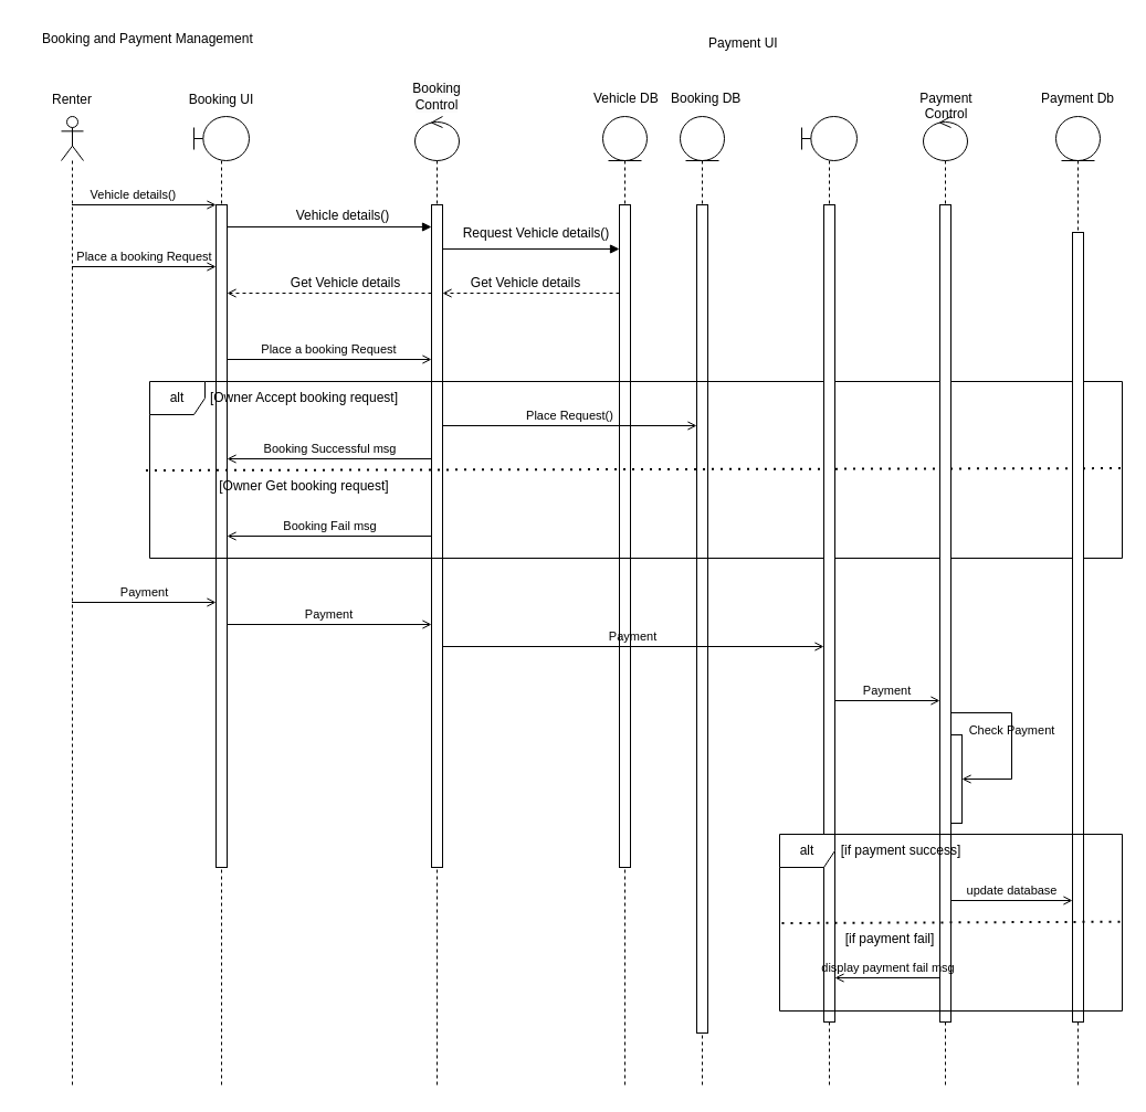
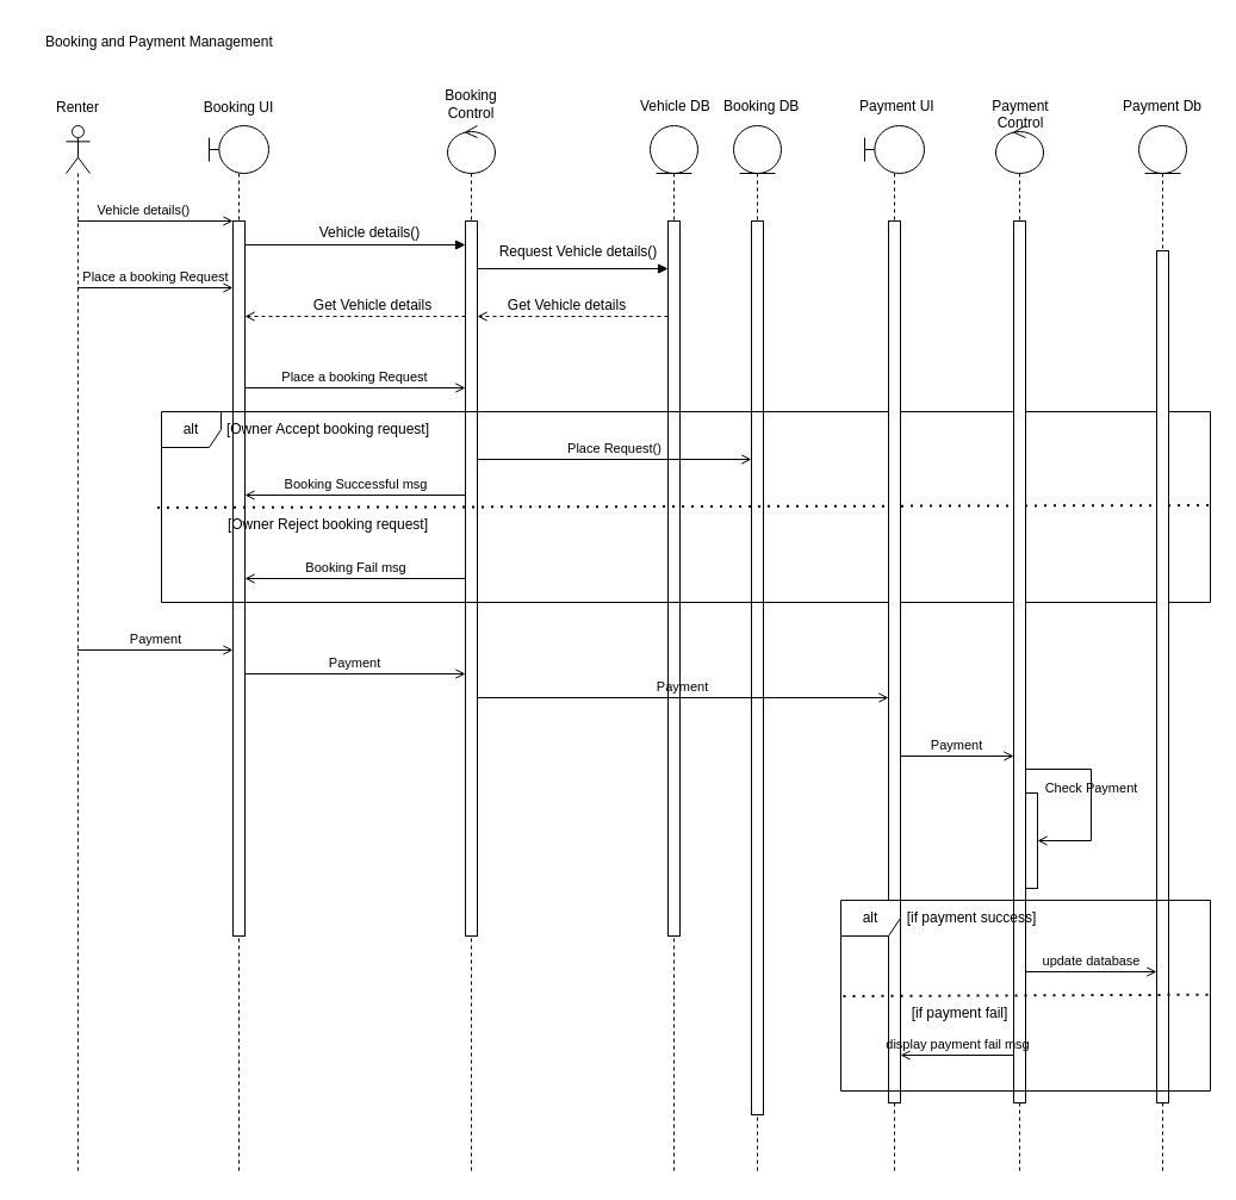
- <mxCell id="39" value="&lt;div style=&quot;text-align: center;&quot;&gt;&lt;span style=&quot;background-color: initial;&quot;&gt;Payment UI&lt;/span&gt;&lt;/div&gt;" style="text;whiteSpace=wrap;html=1;" parent="1" vertex="1"><mxGeometry x="639" y="25" width="70" height="30" as="geometry" /></mxCell>
+ <mxCell id="39" value="&lt;div style=&quot;text-align: center;&quot;&gt;&lt;span style=&quot;background-color: initial;&quot;&gt;Payment UI&lt;/span&gt;&lt;/div&gt;" style="text;whiteSpace=wrap;html=1;" parent="1" vertex="1"><mxGeometry x="719" y="75" width="70" height="30" as="geometry" /></mxCell>
- <mxCell id="31" value="[Owner Get booking request]" style="text;html=1;strokeColor=none;fillColor=none;align=center;verticalAlign=middle;whiteSpace=wrap;rounded=0;" parent="28" vertex="1"><mxGeometry x="50" y="80" width="180" height="30" as="geometry" /></mxCell>
+ <mxCell id="31" value="[Owner Reject booking request]" style="text;html=1;strokeColor=none;fillColor=none;align=center;verticalAlign=middle;whiteSpace=wrap;rounded=0;" parent="28" vertex="1"><mxGeometry x="50" y="80" width="180" height="30" as="geometry" /></mxCell>
